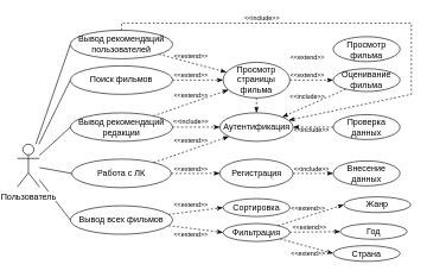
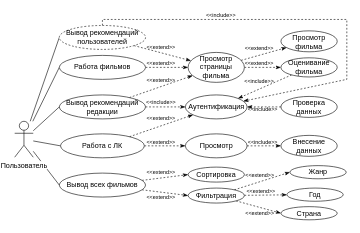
- <mxCell id="22" value="Вывод рекомендаций пользователей" style="ellipse;whiteSpace=wrap;html=1;fontFamily=Helvetica;fontSize=12;fontColor=#000000;align=center;strokeColor=#000000;fillColor=#ffffff;" vertex="1" parent="1"><mxGeometry x="95" y="42" width="144" height="40" as="geometry" /></mxCell>
+ <mxCell id="22" value="Вывод рекомендаций пользователей" style="ellipse;whiteSpace=wrap;html=1;fontFamily=Helvetica;fontSize=12;fontColor=#000000;align=center;strokeColor=#000000;fillColor=#ffffff;dashed=1;" vertex="1" parent="1"><mxGeometry x="95" y="42" width="144" height="40" as="geometry" /></mxCell>
- <mxCell id="28" value="Поиск фильмов" style="ellipse;whiteSpace=wrap;html=1;fontFamily=Helvetica;fontSize=12;fontColor=#000000;align=center;strokeColor=#000000;fillColor=#ffffff;" vertex="1" parent="1"><mxGeometry x="95" y="92" width="144" height="40" as="geometry" /></mxCell>
+ <mxCell id="28" value="Работа фильмов" style="ellipse;whiteSpace=wrap;html=1;fontFamily=Helvetica;fontSize=12;fontColor=#000000;align=center;strokeColor=#000000;fillColor=#ffffff;" vertex="1" parent="1"><mxGeometry x="95" y="92" width="144" height="40" as="geometry" /></mxCell>
- <mxCell id="33" style="edgeStyle=none;orthogonalLoop=1;jettySize=auto;html=1;dashed=1;startArrow=none;startFill=0;endArrow=classicThin;endFill=1;fontSize=9;" edge="1" parent="1" source="34" target="11"><mxGeometry relative="1" as="geometry" /></mxCell>
+ <mxCell id="33" style="edgeStyle=none;orthogonalLoop=1;jettySize=auto;html=1;dashed=1;startArrow=none;startFill=0;endArrow=classicThin;endFill=1;fontSize=9;" edge="1" parent="1" source="34" target="37"><mxGeometry relative="1" as="geometry" /></mxCell>
- <mxCell id="13" value="Регистрация" style="ellipse;whiteSpace=wrap;html=1;fontFamily=Helvetica;fontSize=12;fontColor=#000000;align=center;strokeColor=#000000;fillColor=#ffffff;" vertex="1" parent="1"><mxGeometry x="305.5" y="223" width="103" height="40" as="geometry" /></mxCell>
+ <mxCell id="13" value="Просмотр" style="ellipse;whiteSpace=wrap;html=1;fontFamily=Helvetica;fontSize=12;fontColor=#000000;align=center;strokeColor=#000000;fillColor=#ffffff;" vertex="1" parent="1"><mxGeometry x="305.5" y="223" width="103" height="40" as="geometry" /></mxCell>
